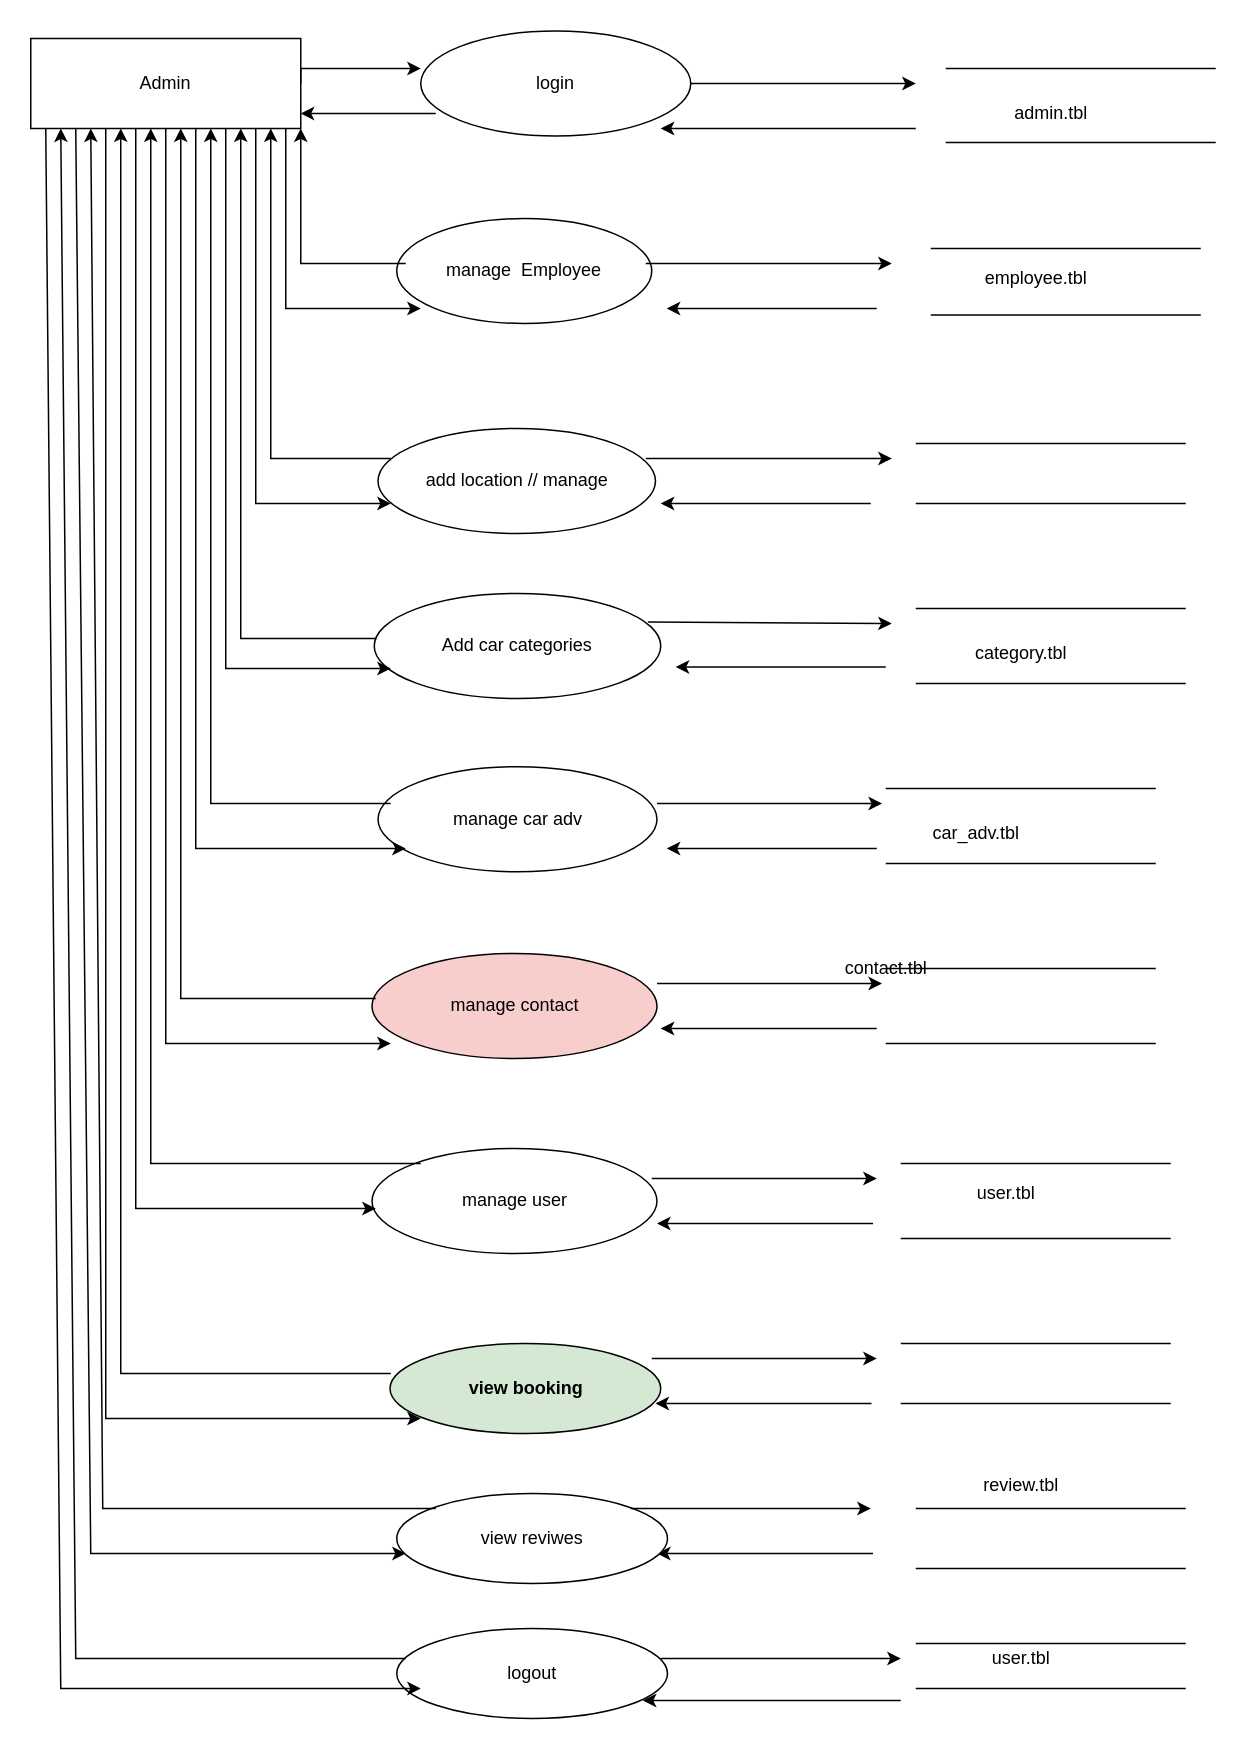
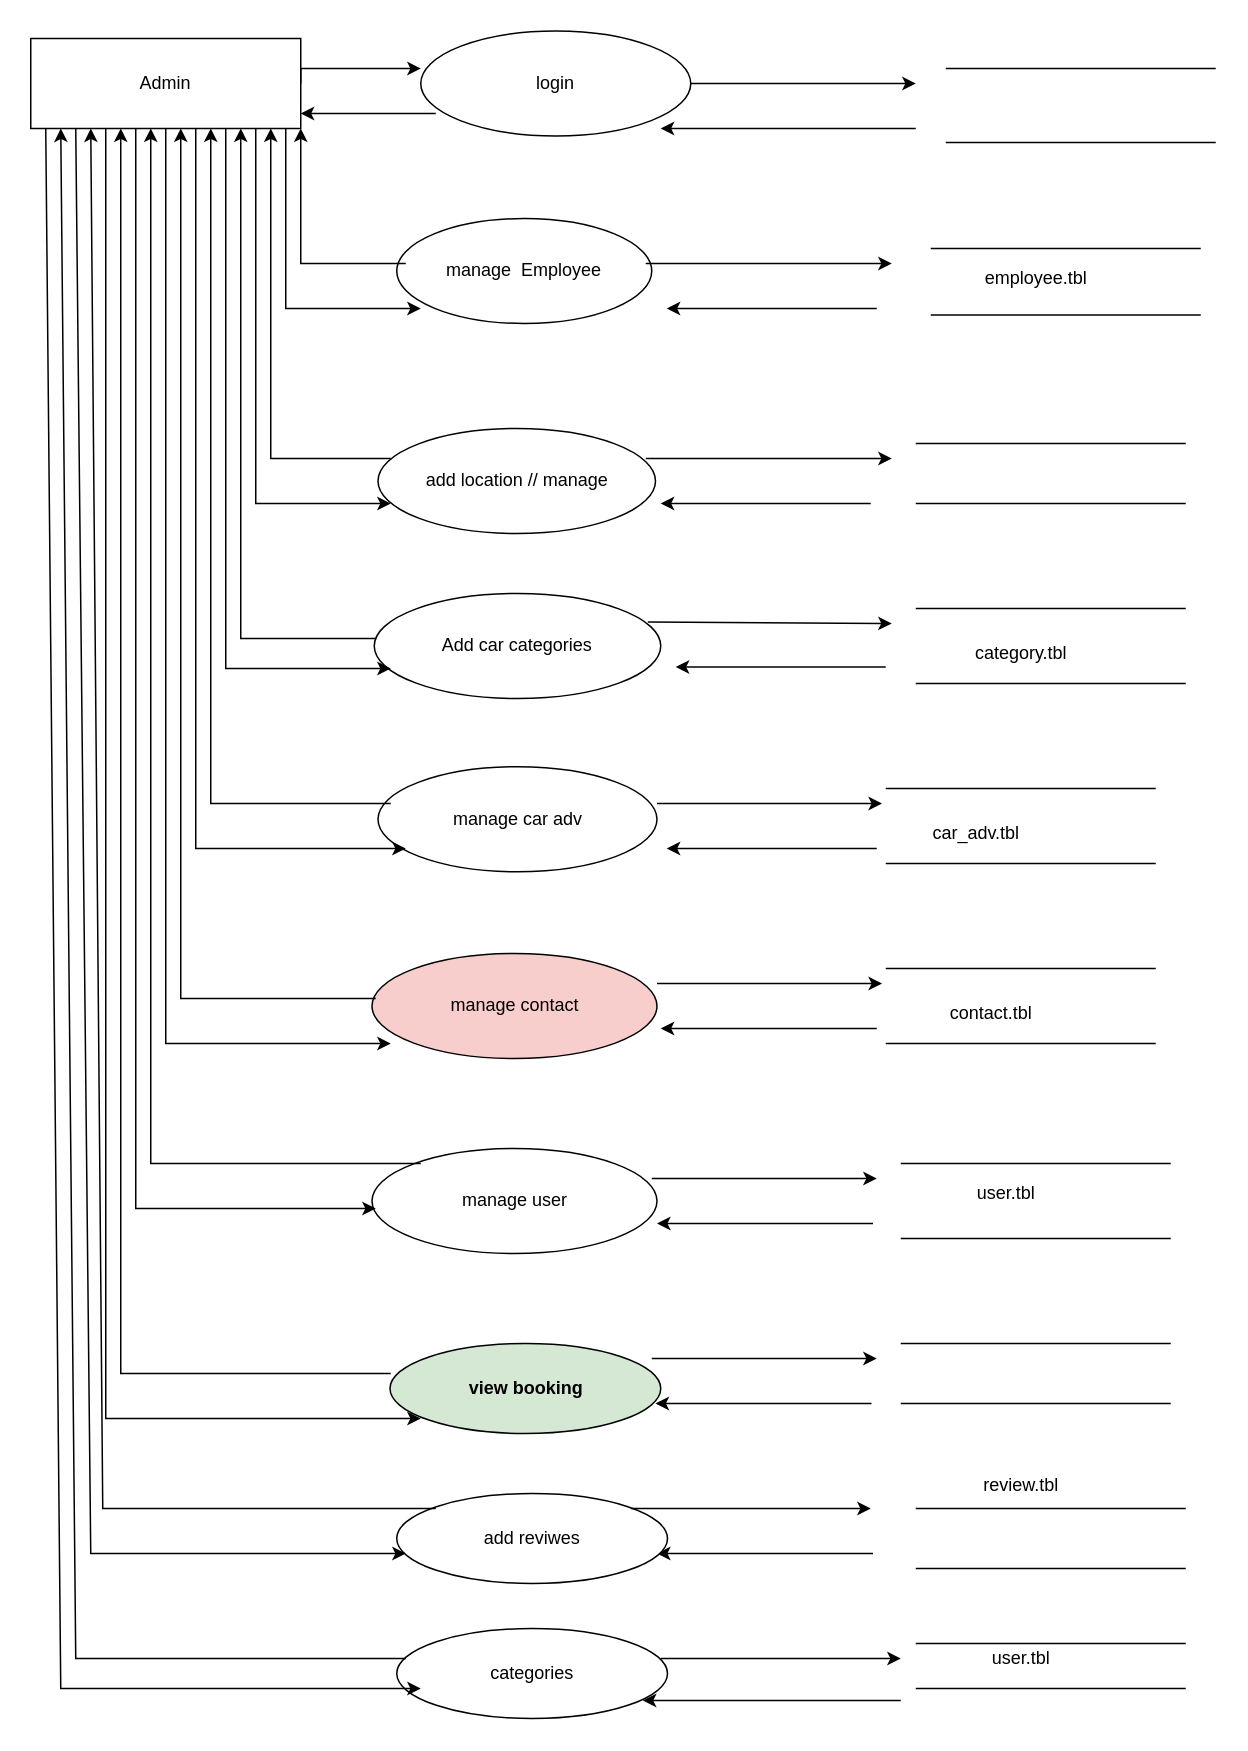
- <mxCell id="80" value="admin.tbl" style="text;html=1;align=center;verticalAlign=middle;resizable=0;points=[];autosize=1;strokeColor=none;fillColor=none;" vertex="1" parent="1"><mxGeometry x="665" y="60" width="70" height="30" as="geometry" /></mxCell>
- <mxCell id="75" value="contact.tbl" style="text;html=1;align=center;verticalAlign=middle;resizable=0;points=[];autosize=1;strokeColor=none;fillColor=none;" vertex="1" parent="1"><mxGeometry x="550" y="630" width="80" height="30" as="geometry" /></mxCell>
+ <mxCell id="75" value="contact.tbl" style="text;html=1;align=center;verticalAlign=middle;resizable=0;points=[];autosize=1;strokeColor=none;fillColor=none;" vertex="1" parent="1"><mxGeometry x="620" y="660" width="80" height="30" as="geometry" /></mxCell>
- <mxCell id="59" value="view reviwes" style="ellipse;whiteSpace=wrap;html=1;" parent="1" vertex="1"><mxGeometry x="264" y="995" width="180.5" height="60" as="geometry" /></mxCell>
+ <mxCell id="59" value="add reviwes" style="ellipse;whiteSpace=wrap;html=1;" parent="1" vertex="1"><mxGeometry x="264" y="995" width="180.5" height="60" as="geometry" /></mxCell>
- <mxCell id="64" value="logout" style="ellipse;whiteSpace=wrap;html=1;" parent="1" vertex="1"><mxGeometry x="264" y="1085" width="180.5" height="60" as="geometry" /></mxCell>
+ <mxCell id="64" value="categories" style="ellipse;whiteSpace=wrap;html=1;" parent="1" vertex="1"><mxGeometry x="264" y="1085" width="180.5" height="60" as="geometry" /></mxCell>
